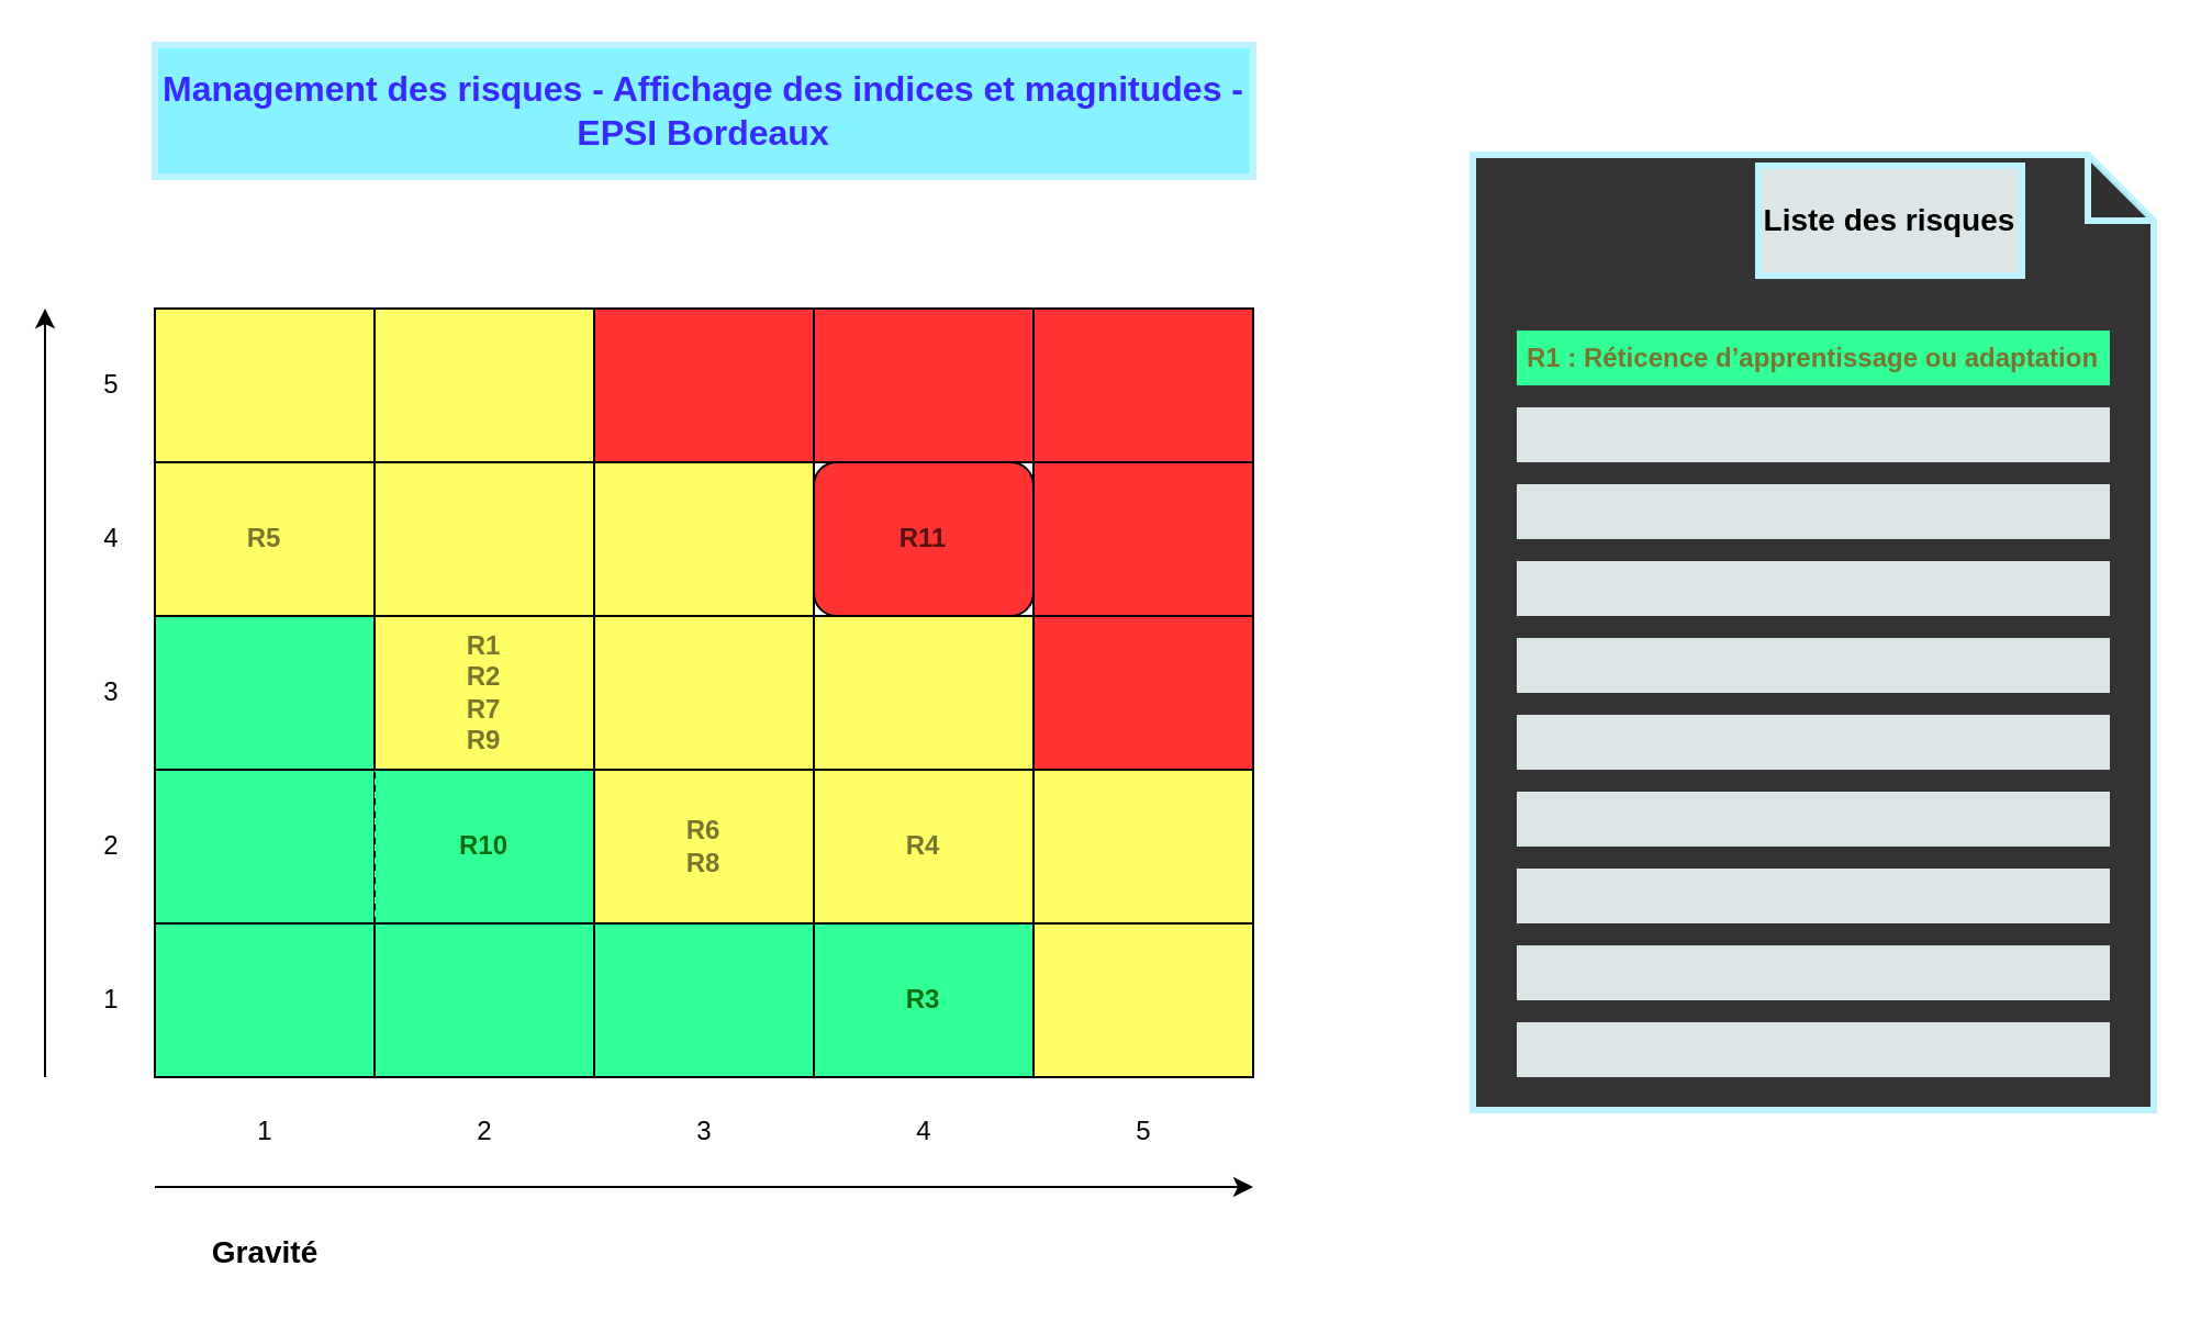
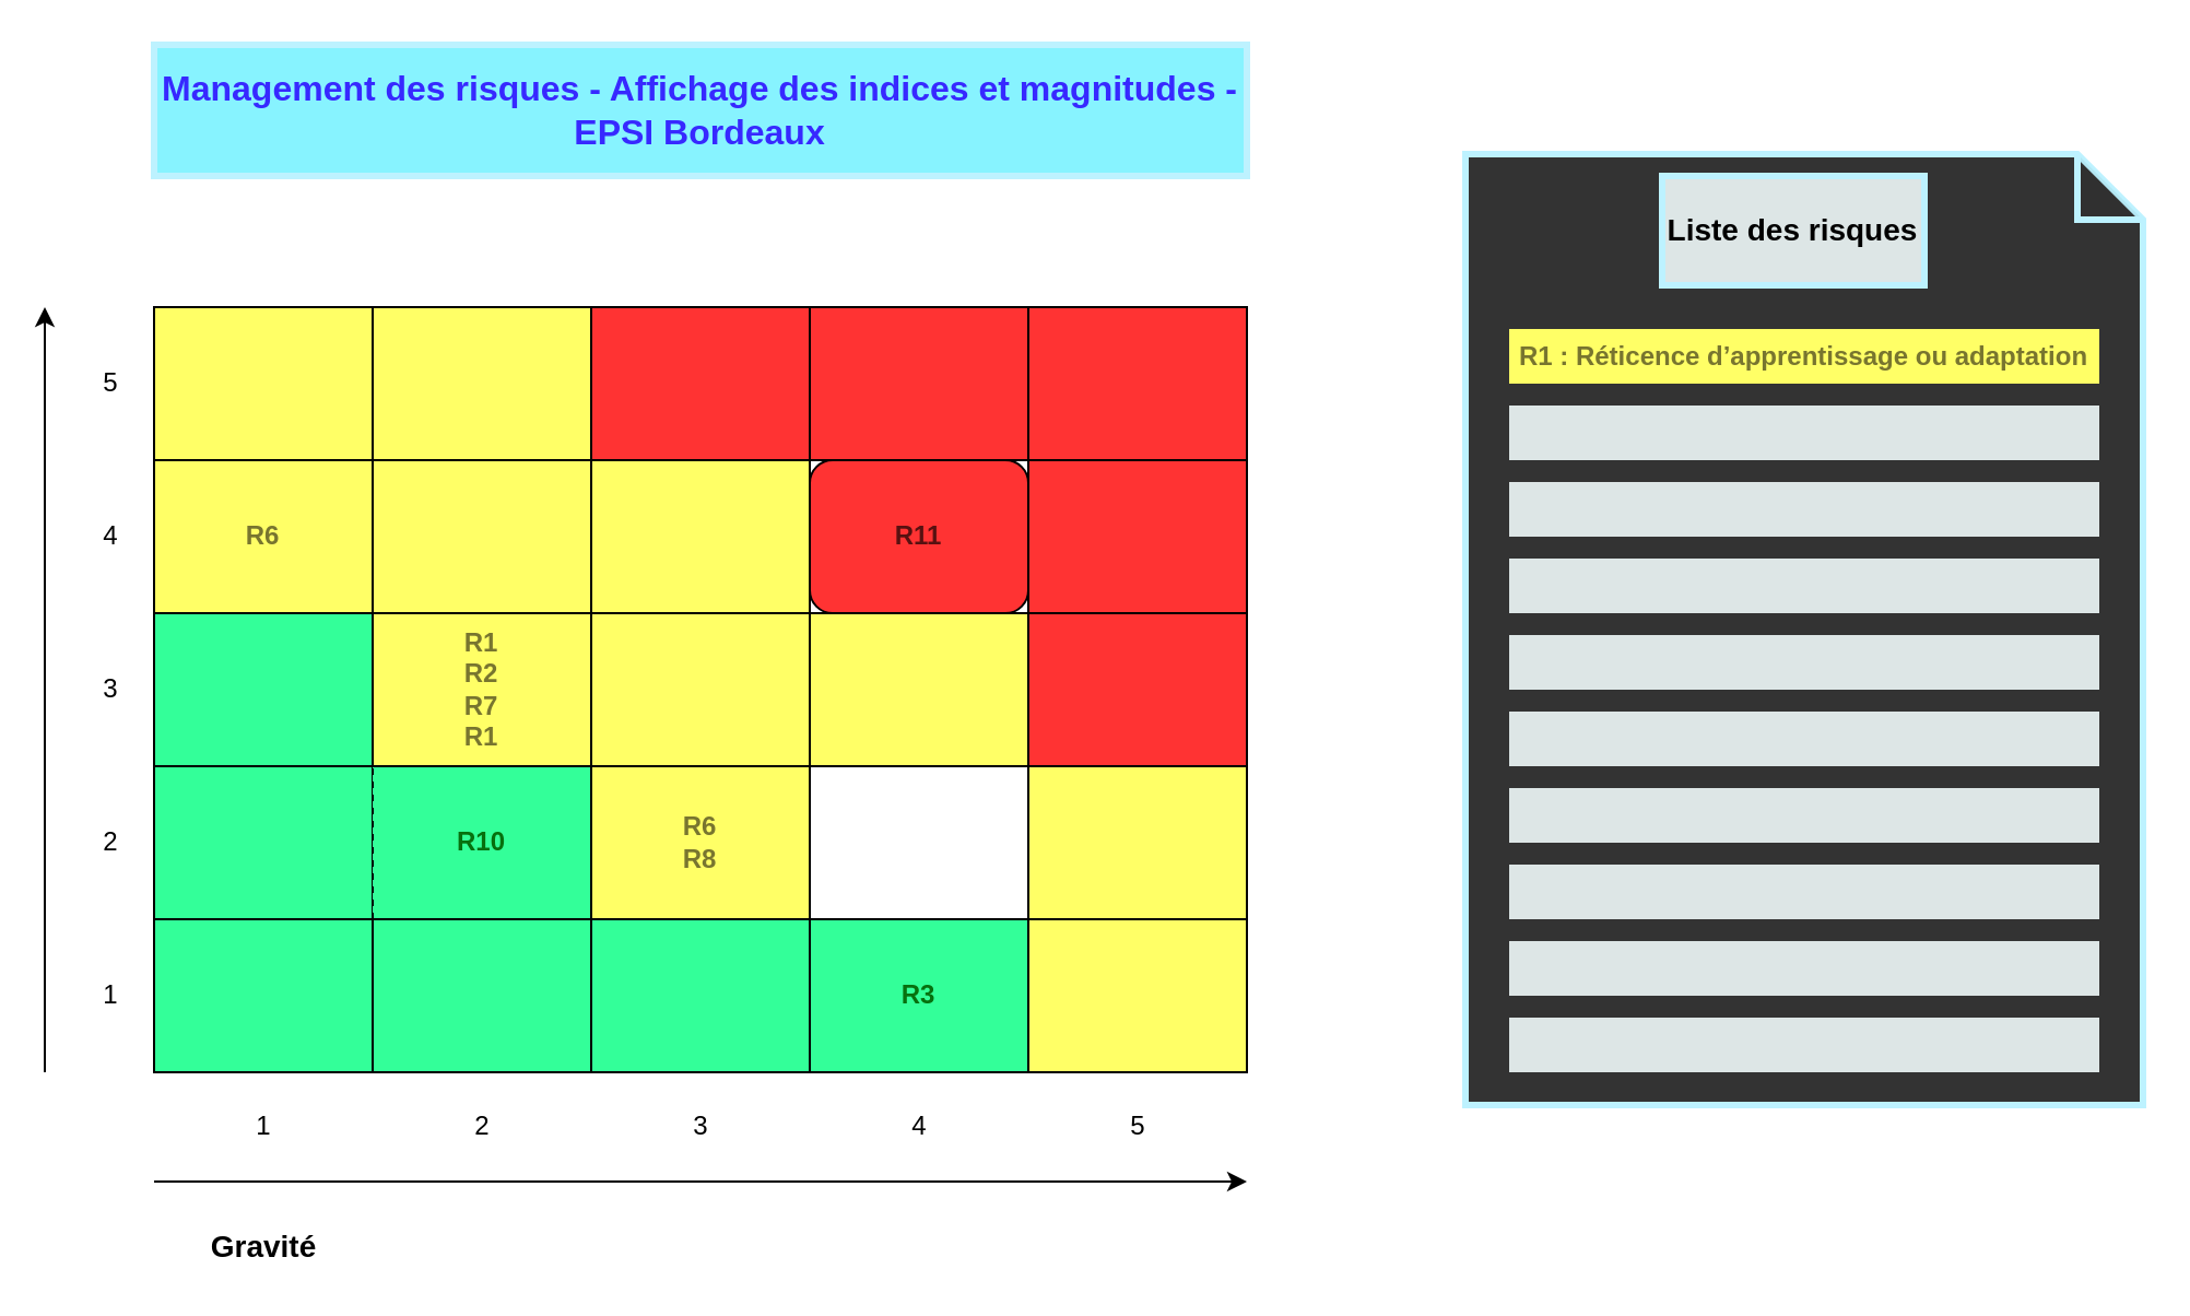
- <mxCell id="53" value="&lt;b&gt;&lt;font style=&quot;font-size: 14px&quot;&gt;Liste des risques&lt;/font&gt;&lt;/b&gt;" style="rounded=0;whiteSpace=wrap;html=1;strokeColor=#BDF2FF;strokeWidth=3;gradientColor=none;fillColor=#DDE6E6;" vertex="1" parent="1"><mxGeometry x="800" y="75" width="120" height="50" as="geometry" /></mxCell>
+ <mxCell id="53" value="&lt;b&gt;&lt;font style=&quot;font-size: 14px&quot;&gt;Liste des risques&lt;/font&gt;&lt;/b&gt;" style="rounded=0;whiteSpace=wrap;html=1;strokeColor=#BDF2FF;strokeWidth=3;gradientColor=none;fillColor=#DDE6E6;" vertex="1" parent="1"><mxGeometry x="760" y="80" width="120" height="50" as="geometry" /></mxCell>
- <mxCell id="43" value="&lt;font style=&quot;font-size: 12px&quot; color=&quot;#78752f&quot;&gt;&lt;b&gt;R1 :&amp;nbsp;&lt;span lang=&quot;FR-FR&quot; class=&quot;TextRun  BCX0 SCXW160823373&quot; style=&quot;animation: 0s ease 0s 1 normal none running none ; appearance: none ; backface-visibility: visible ; background: none 0% 0% / auto repeat scroll padding-box border-box rgba(0 , 0 , 0 , 0) ; border: 0px none rgb(0 , 0 , 0) ; border-radius: 0px ; border-collapse: collapse ; box-shadow: none ; box-sizing: content-box ; caption-side: top ; clear: none ; clip: auto ; content: normal ; cursor: text ; direction: ltr ; display: inline ; empty-cells: show ; float: none ; font-family: &amp;#34;wordvisi_msfontservice&amp;#34; , &amp;#34;calibri&amp;#34; , &amp;#34;calibri_embeddedfont&amp;#34; , &amp;#34;calibri_msfontservice&amp;#34; , sans-serif ; height: auto ; line-height: 17px ; list-style: outside none disc ; margin: 0px ; max-height: none ; max-width: none ; min-height: 0px ; min-width: 0px ; opacity: 1 ; outline: rgb(0 , 0 , 0) none 0px ; overflow-wrap: break-word ; overflow: visible ; padding: 0px ; perspective: none ; perspective-origin: 0px 0px ; position: static ; resize: none ; speak: normal ; table-layout: auto ; text-align: left ; text-overflow: clip ; text-shadow: none ; transform: none ; transform-origin: 0px 0px ; transform-style: flat ; transition: all 0s ease 0s ; unicode-bidi: normal ; vertical-align: baseline ; visibility: visible ; width: auto ; word-break: normal ; z-index: auto ; zoom: 1 ; border-spacing: 0px&quot;&gt;&lt;span class=&quot;NormalTextRun  BCX0 SCXW160823373&quot; style=&quot;background-color: inherit&quot;&gt;Réticence d’apprentissage ou adaptation&lt;/span&gt;&lt;/span&gt;&lt;/b&gt;&lt;/font&gt;" style="rounded=0;whiteSpace=wrap;html=1;strokeWidth=3;strokeColor=none;fillColor=#33ff99;" vertex="1" parent="1"><mxGeometry x="690" y="150" width="270" height="25" as="geometry" /></mxCell>
+ <mxCell id="43" value="&lt;font style=&quot;font-size: 12px&quot; color=&quot;#78752f&quot;&gt;&lt;b&gt;R1 :&amp;nbsp;&lt;span lang=&quot;FR-FR&quot; class=&quot;TextRun  BCX0 SCXW160823373&quot; style=&quot;animation: 0s ease 0s 1 normal none running none ; appearance: none ; backface-visibility: visible ; background: none 0% 0% / auto repeat scroll padding-box border-box rgba(0 , 0 , 0 , 0) ; border: 0px none rgb(0 , 0 , 0) ; border-radius: 0px ; border-collapse: collapse ; box-shadow: none ; box-sizing: content-box ; caption-side: top ; clear: none ; clip: auto ; content: normal ; cursor: text ; direction: ltr ; display: inline ; empty-cells: show ; float: none ; font-family: &amp;#34;wordvisi_msfontservice&amp;#34; , &amp;#34;calibri&amp;#34; , &amp;#34;calibri_embeddedfont&amp;#34; , &amp;#34;calibri_msfontservice&amp;#34; , sans-serif ; height: auto ; line-height: 17px ; list-style: outside none disc ; margin: 0px ; max-height: none ; max-width: none ; min-height: 0px ; min-width: 0px ; opacity: 1 ; outline: rgb(0 , 0 , 0) none 0px ; overflow-wrap: break-word ; overflow: visible ; padding: 0px ; perspective: none ; perspective-origin: 0px 0px ; position: static ; resize: none ; speak: normal ; table-layout: auto ; text-align: left ; text-overflow: clip ; text-shadow: none ; transform: none ; transform-origin: 0px 0px ; transform-style: flat ; transition: all 0s ease 0s ; unicode-bidi: normal ; vertical-align: baseline ; visibility: visible ; width: auto ; word-break: normal ; z-index: auto ; zoom: 1 ; border-spacing: 0px&quot;&gt;&lt;span class=&quot;NormalTextRun  BCX0 SCXW160823373&quot; style=&quot;background-color: inherit&quot;&gt;Réticence d’apprentissage ou adaptation&lt;/span&gt;&lt;/span&gt;&lt;/b&gt;&lt;/font&gt;" style="rounded=0;whiteSpace=wrap;html=1;strokeWidth=3;strokeColor=none;fillColor=#FFFF66;" vertex="1" parent="1"><mxGeometry x="690" y="150" width="270" height="25" as="geometry" /></mxCell>
- <mxCell id="13" value="&lt;b&gt;&lt;font color=&quot;#78752f&quot;&gt;R5&lt;/font&gt;&lt;/b&gt;" style="rounded=0;whiteSpace=wrap;html=1;fillColor=#FFFF66;" vertex="1" parent="1"><mxGeometry x="70" y="210" width="100" height="70" as="geometry" /></mxCell>
+ <mxCell id="13" value="&lt;b&gt;&lt;font color=&quot;#78752f&quot;&gt;R6&lt;/font&gt;&lt;/b&gt;" style="rounded=0;whiteSpace=wrap;html=1;fillColor=#FFFF66;" vertex="1" parent="1"><mxGeometry x="70" y="210" width="100" height="70" as="geometry" /></mxCell>
- <mxCell id="17" value="&lt;b&gt;&lt;font color=&quot;#78752f&quot;&gt;R1&lt;br&gt;R2&lt;br&gt;R7&lt;br&gt;R9&lt;/font&gt;&lt;/b&gt;" style="rounded=0;whiteSpace=wrap;html=1;fillColor=#FFFF66;" vertex="1" parent="1"><mxGeometry x="170" y="280" width="100" height="70" as="geometry" /></mxCell>
+ <mxCell id="17" value="&lt;b&gt;&lt;font color=&quot;#78752f&quot;&gt;R1&lt;br&gt;R2&lt;br&gt;R7&lt;br&gt;R1&lt;/font&gt;&lt;/b&gt;" style="rounded=0;whiteSpace=wrap;html=1;fillColor=#FFFF66;" vertex="1" parent="1"><mxGeometry x="170" y="280" width="100" height="70" as="geometry" /></mxCell>
- <mxCell id="19" value="&lt;b&gt;&lt;font color=&quot;#78752f&quot;&gt;R4&lt;/font&gt;&lt;/b&gt;" style="rounded=0;whiteSpace=wrap;html=1;fillColor=#FFFF66;" vertex="1" parent="1"><mxGeometry x="370" y="350" width="100" height="70" as="geometry" /></mxCell>
